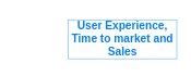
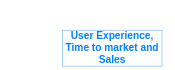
- <mxCell id="5" value="&lt;font style=&quot;font-size: 17px&quot; color=&quot;#007fff&quot;&gt;User Experience, Time to market and Sales&lt;/font&gt;" style="rounded=0;whiteSpace=wrap;html=1;fontStyle=1;fontColor=#009900;strokeColor=#66B2FF;" vertex="1" parent="1"><mxGeometry x="104" y="30" width="166" height="60" as="geometry" /></mxCell>
+ <mxCell id="5" value="&lt;font style=&quot;font-size: 17px&quot; color=&quot;#007fff&quot;&gt;User Experience, Time to market and Sales&lt;/font&gt;" style="rounded=0;whiteSpace=wrap;html=1;fontStyle=1;fontColor=#009900;strokeColor=#66B2FF;" vertex="1" parent="1"><mxGeometry x="104" y="50" width="166" height="60" as="geometry" /></mxCell>
